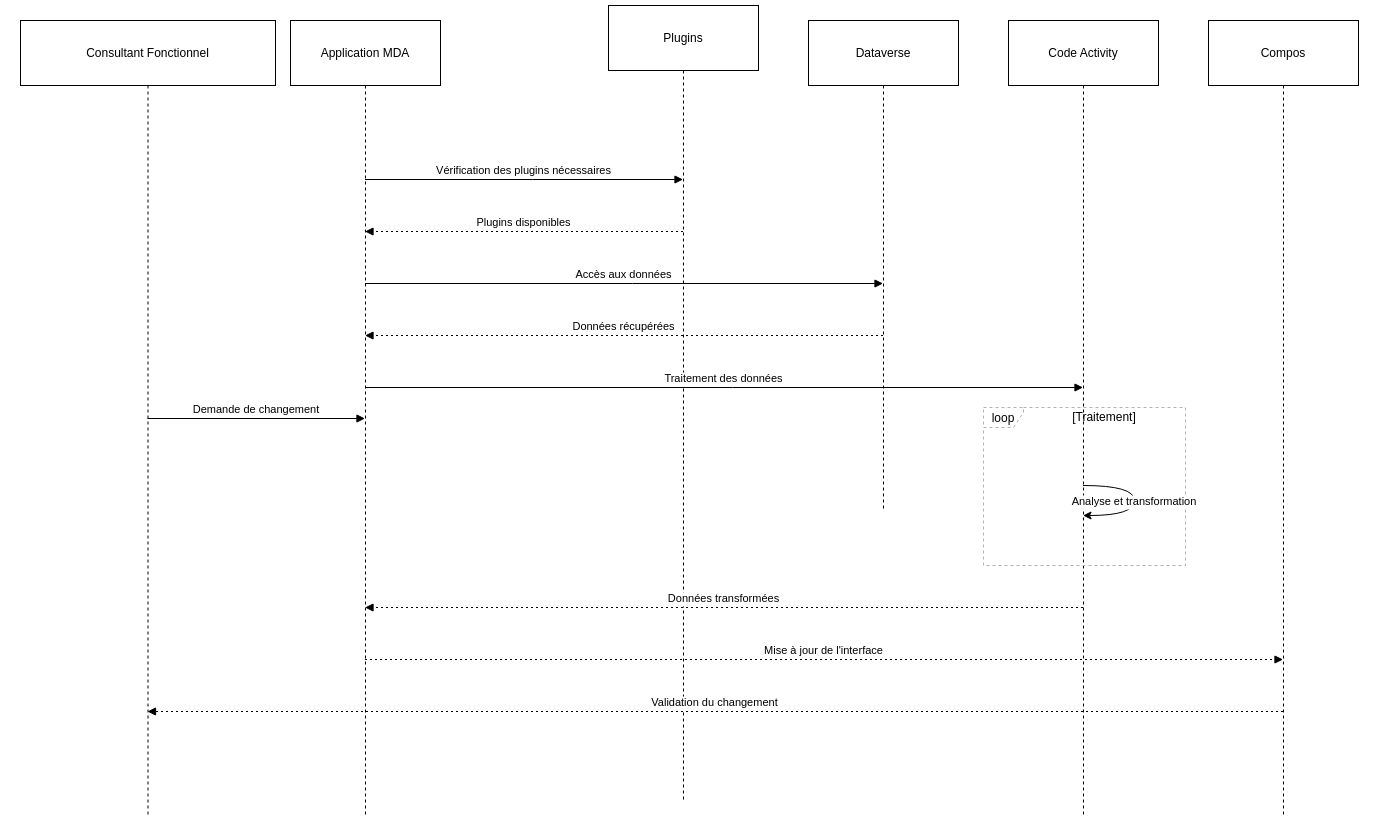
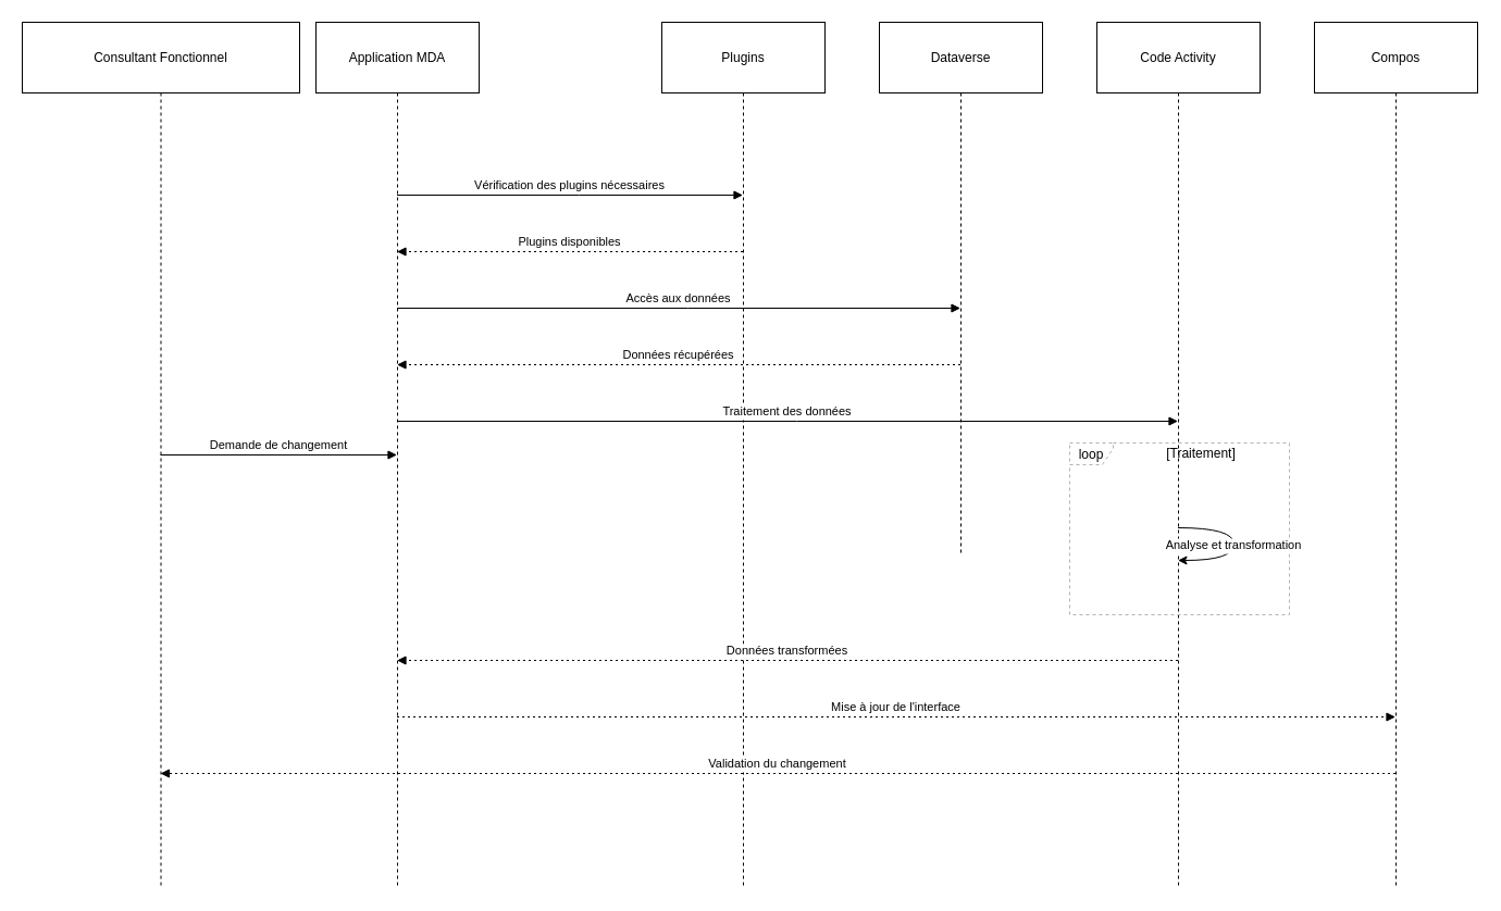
- <mxCell id="4" value="Plugins" style="shape=umlLifeline;perimeter=lifelinePerimeter;whiteSpace=wrap;container=1;dropTarget=0;collapsible=0;recursiveResize=0;outlineConnect=0;portConstraint=eastwest;newEdgeStyle={&quot;edgeStyle&quot;:&quot;elbowEdgeStyle&quot;,&quot;elbow&quot;:&quot;vertical&quot;,&quot;curved&quot;:0,&quot;rounded&quot;:0};size=65;" vertex="1" parent="1"><mxGeometry x="608" y="5" width="150" height="796" as="geometry" /></mxCell>
+ <mxCell id="4" value="Plugins" style="shape=umlLifeline;perimeter=lifelinePerimeter;whiteSpace=wrap;container=1;dropTarget=0;collapsible=0;recursiveResize=0;outlineConnect=0;portConstraint=eastwest;newEdgeStyle={&quot;edgeStyle&quot;:&quot;elbowEdgeStyle&quot;,&quot;elbow&quot;:&quot;vertical&quot;,&quot;curved&quot;:0,&quot;rounded&quot;:0};size=65;" vertex="1" parent="1"><mxGeometry x="608" width="150" height="796" as="geometry" y="20" /></mxCell>
